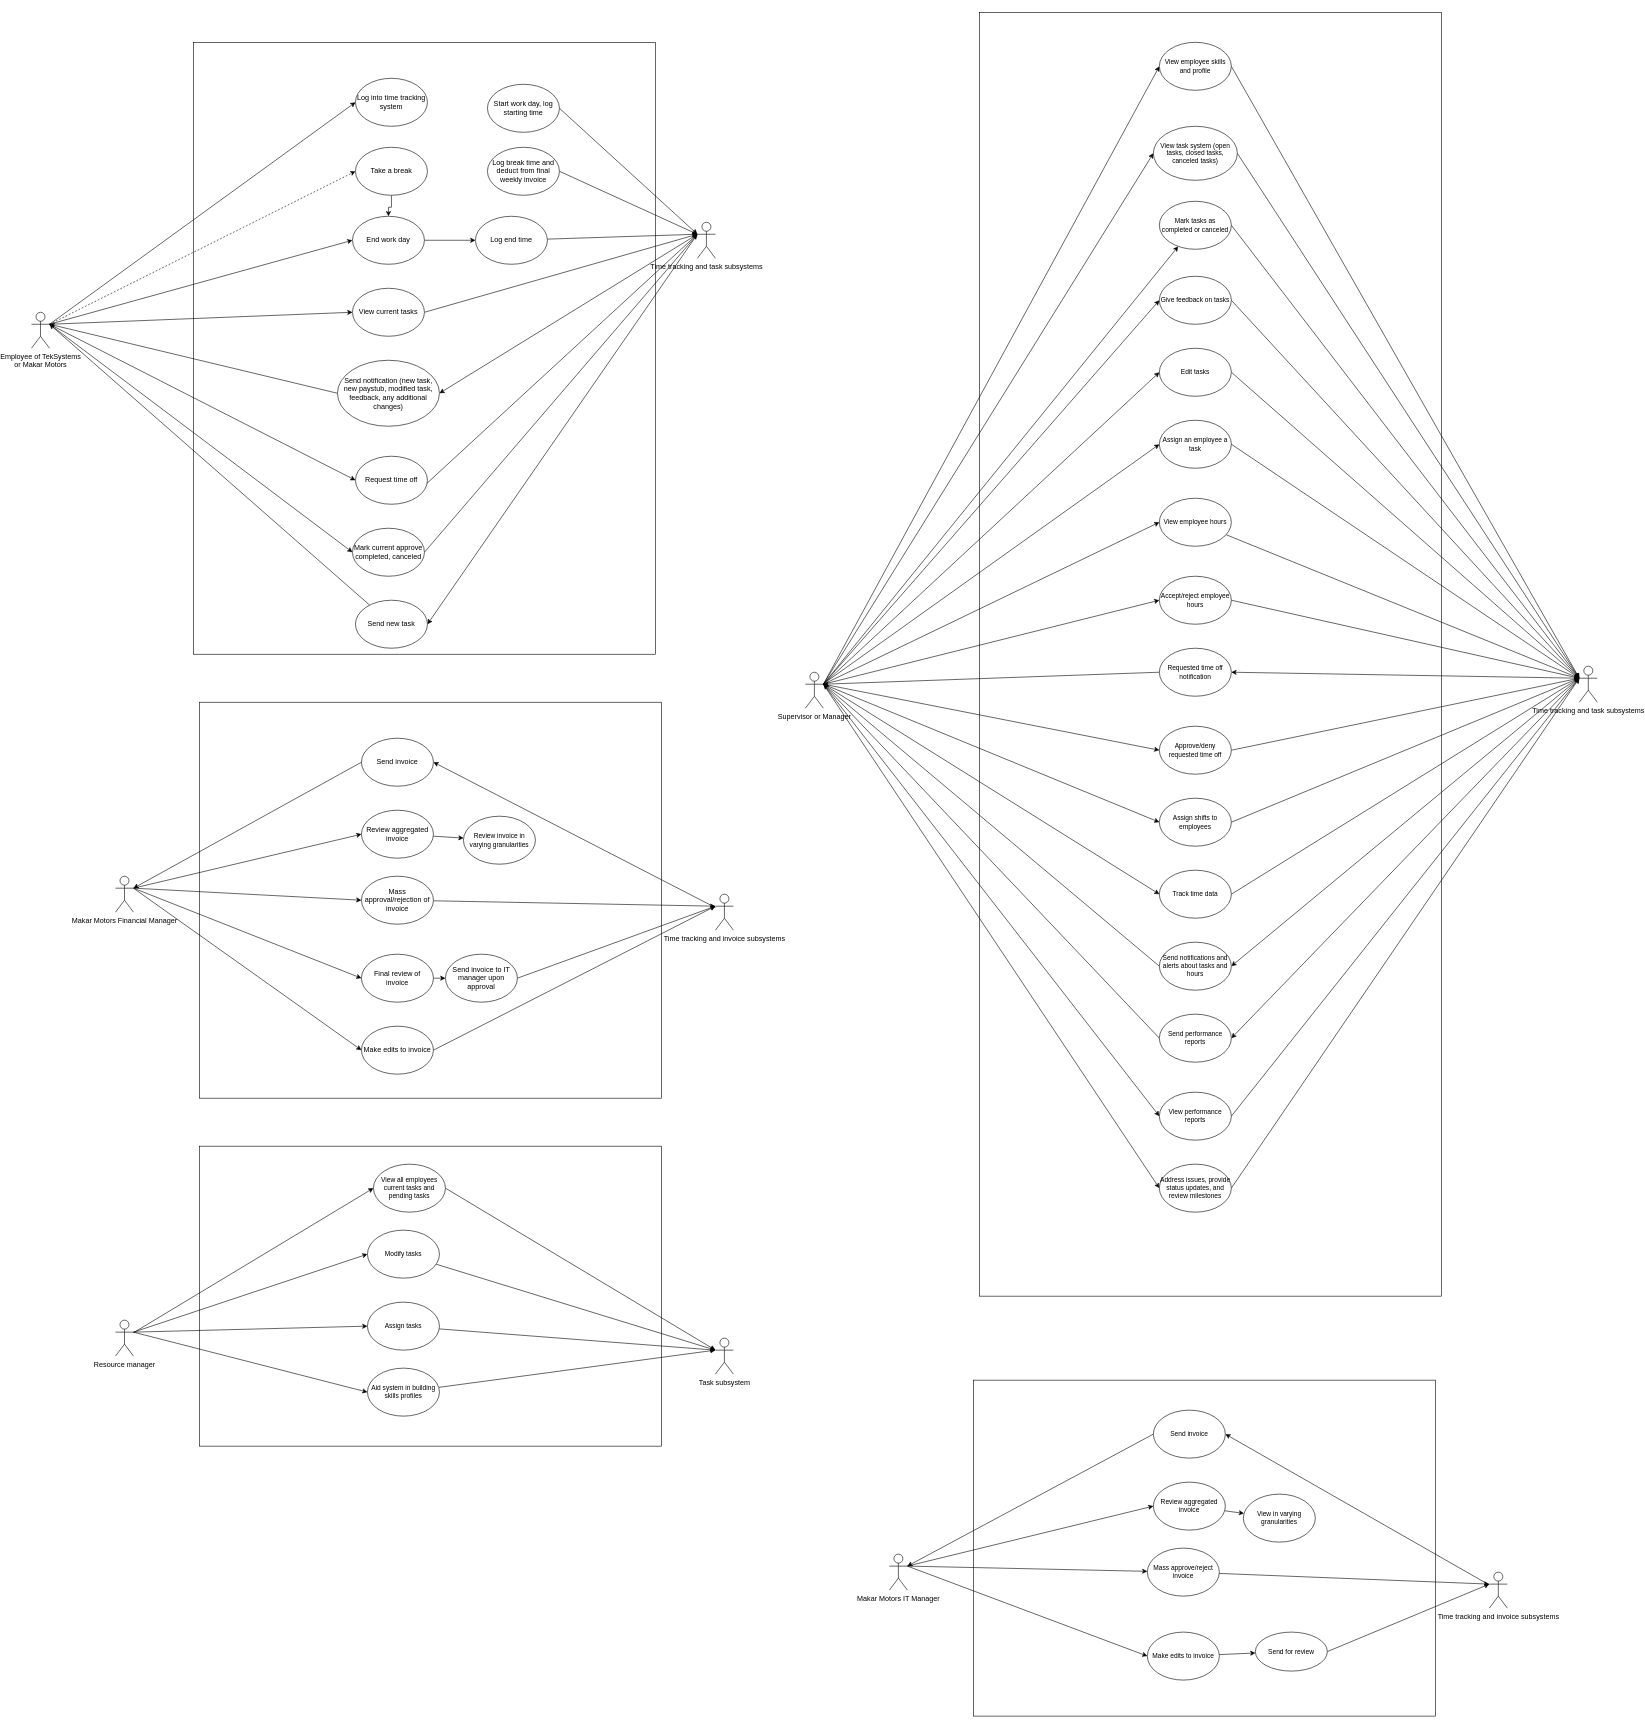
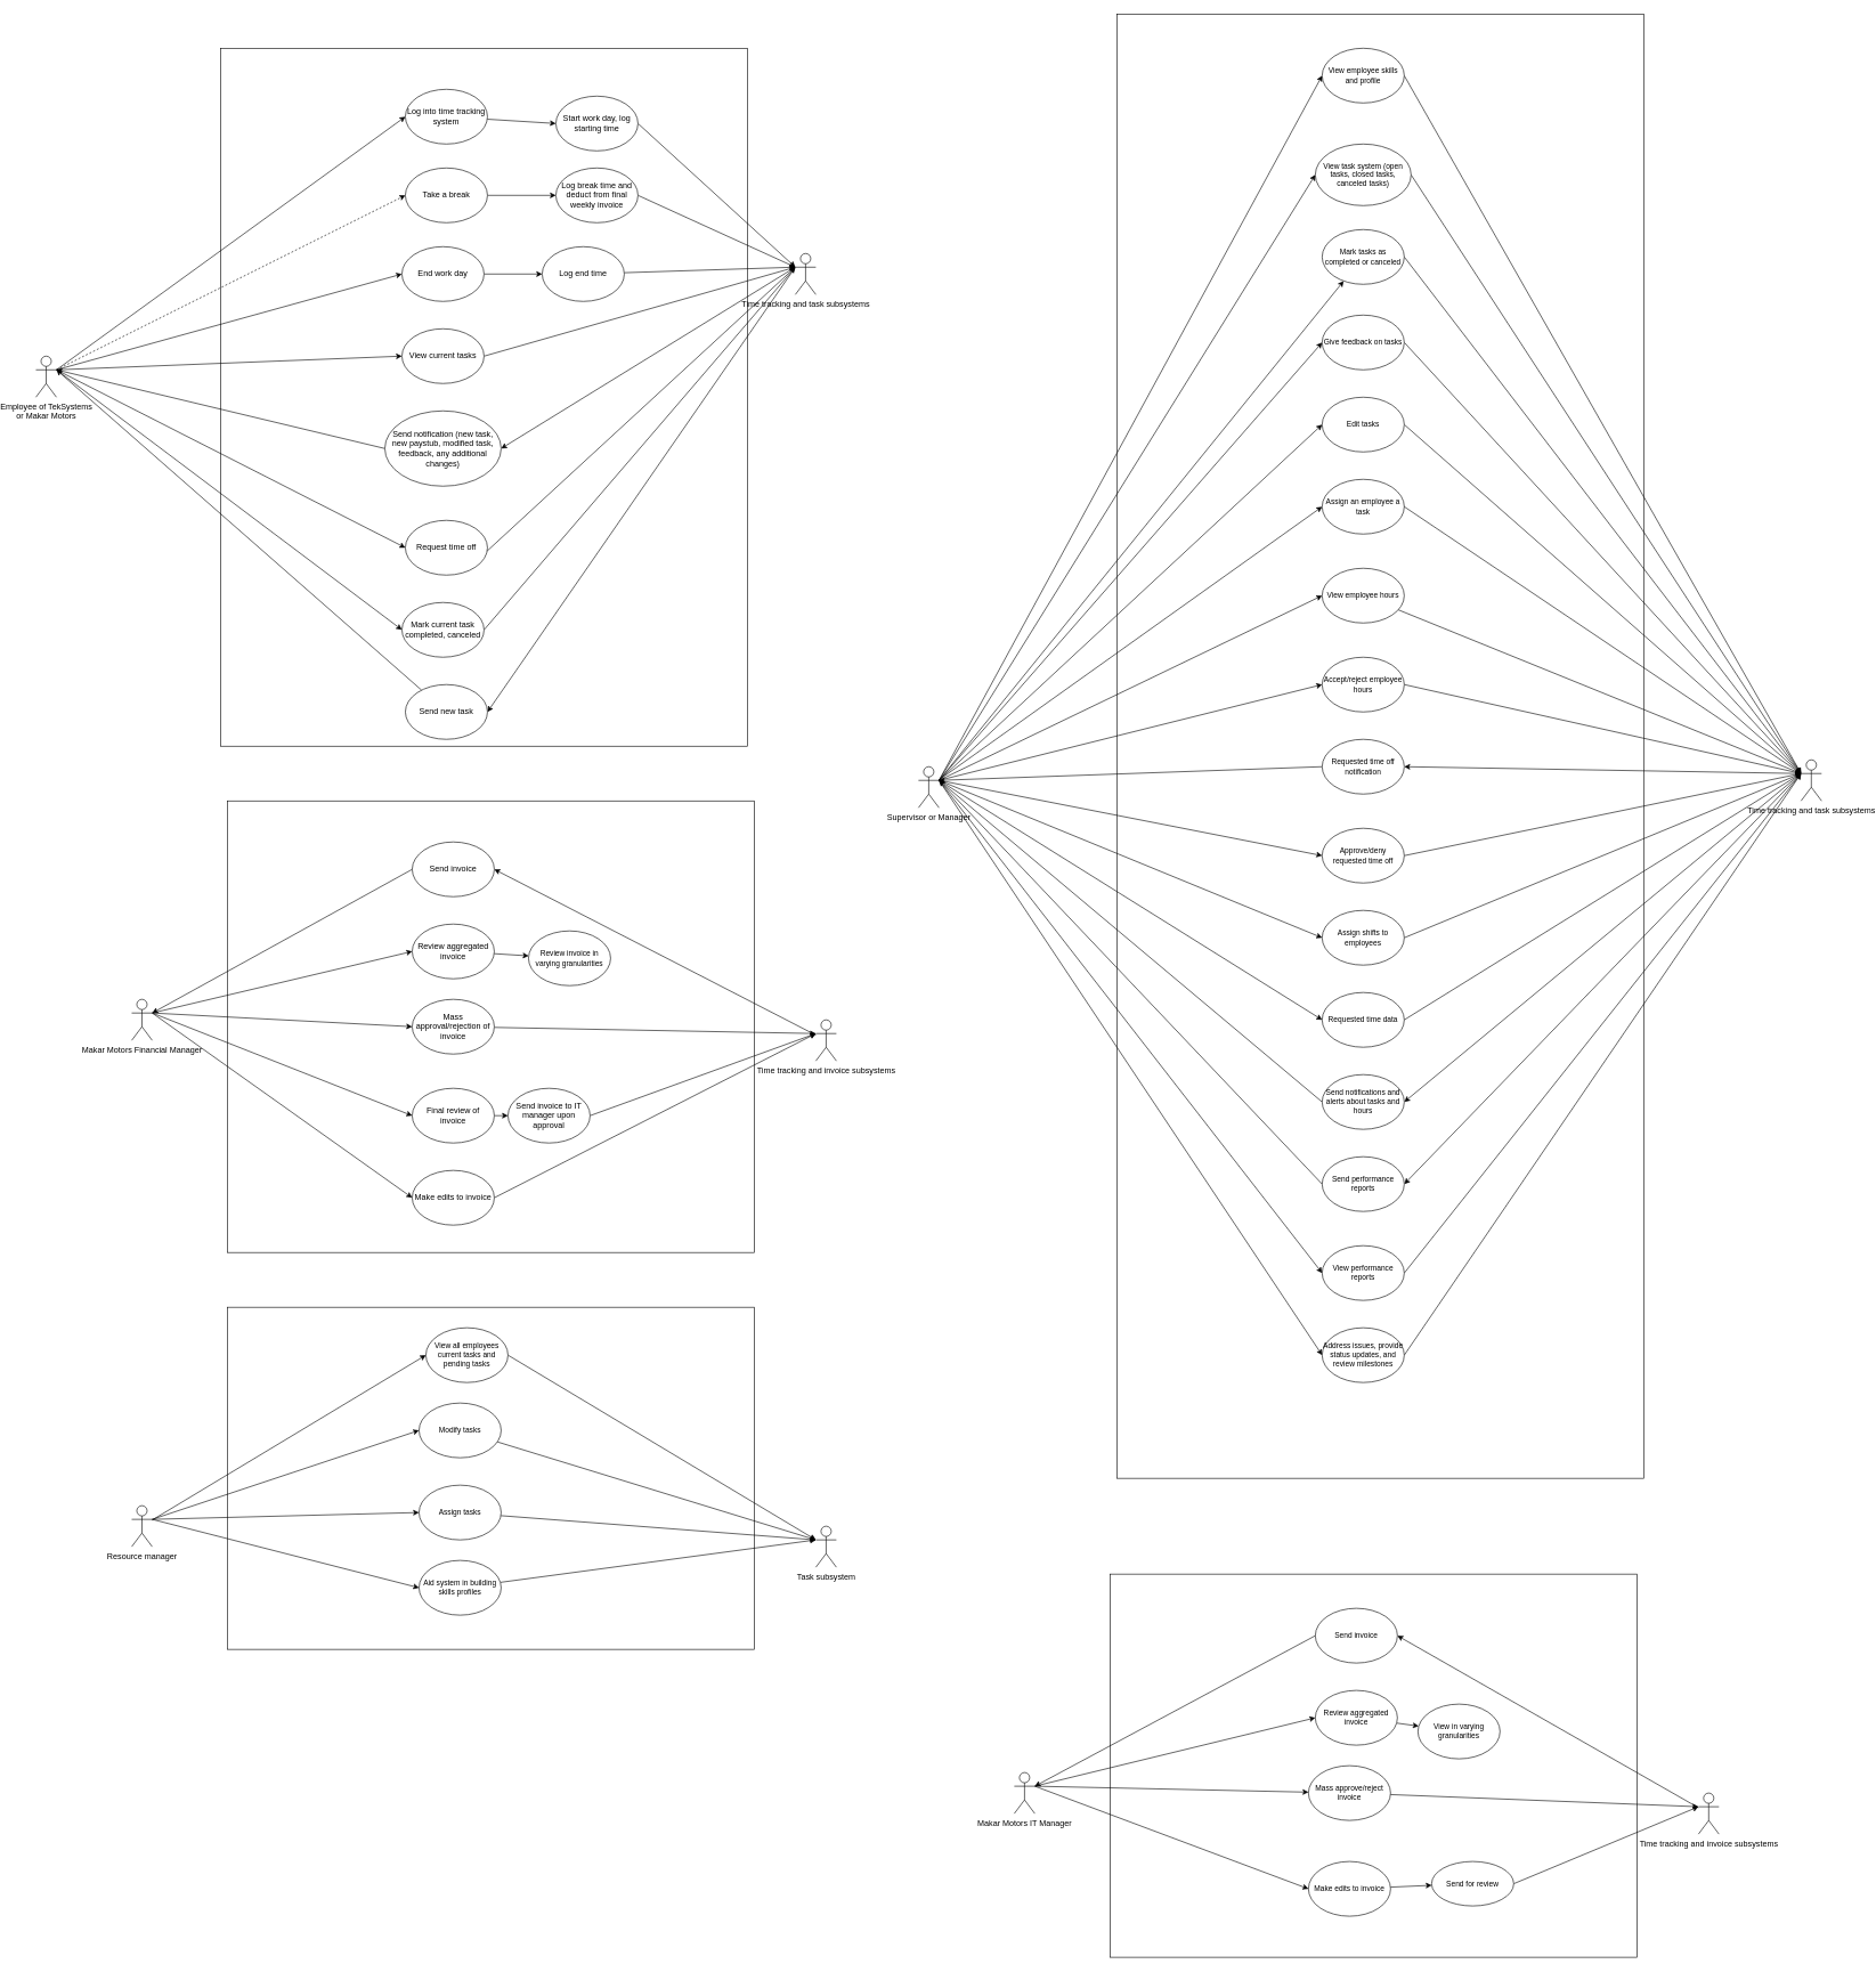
+ <mxCell id="17" style="rounded=0;orthogonalLoop=1;jettySize=auto;html=1;entryX=0;entryY=0.5;entryDx=0;entryDy=0;" parent="1" source="18" target="20" edge="1"><mxGeometry relative="1" as="geometry" /></mxCell>
- <mxCell id="21" style="edgeStyle=orthogonalEdgeStyle;rounded=0;orthogonalLoop=1;jettySize=auto;html=1;" parent="1" source="22" target="26" edge="1"><mxGeometry relative="1" as="geometry" /></mxCell>
+ <mxCell id="21" style="edgeStyle=orthogonalEdgeStyle;rounded=0;orthogonalLoop=1;jettySize=auto;html=1;" parent="1" source="22" target="24" edge="1"><mxGeometry relative="1" as="geometry" /></mxCell>
- <mxCell id="73" value="Mark current approve completed, canceled" style="ellipse;whiteSpace=wrap;html=1;" parent="1" vertex="1"><mxGeometry x="555" y="880" width="120" height="80" as="geometry" /></mxCell>
+ <mxCell id="73" value="Mark current task completed, canceled" style="ellipse;whiteSpace=wrap;html=1;" parent="1" vertex="1"><mxGeometry x="555" y="880" width="120" height="80" as="geometry" /></mxCell>
- <mxCell id="131" value="Track time data" style="ellipse;whiteSpace=wrap;html=1;fontFamily=Helvetica;fontSize=11;fontColor=default;" parent="1" vertex="1"><mxGeometry x="1900" y="1450" width="120" height="80" as="geometry" /></mxCell>
+ <mxCell id="131" value="Requested time data" style="ellipse;whiteSpace=wrap;html=1;fontFamily=Helvetica;fontSize=11;fontColor=default;" parent="1" vertex="1"><mxGeometry x="1900" y="1450" width="120" height="80" as="geometry" /></mxCell>
